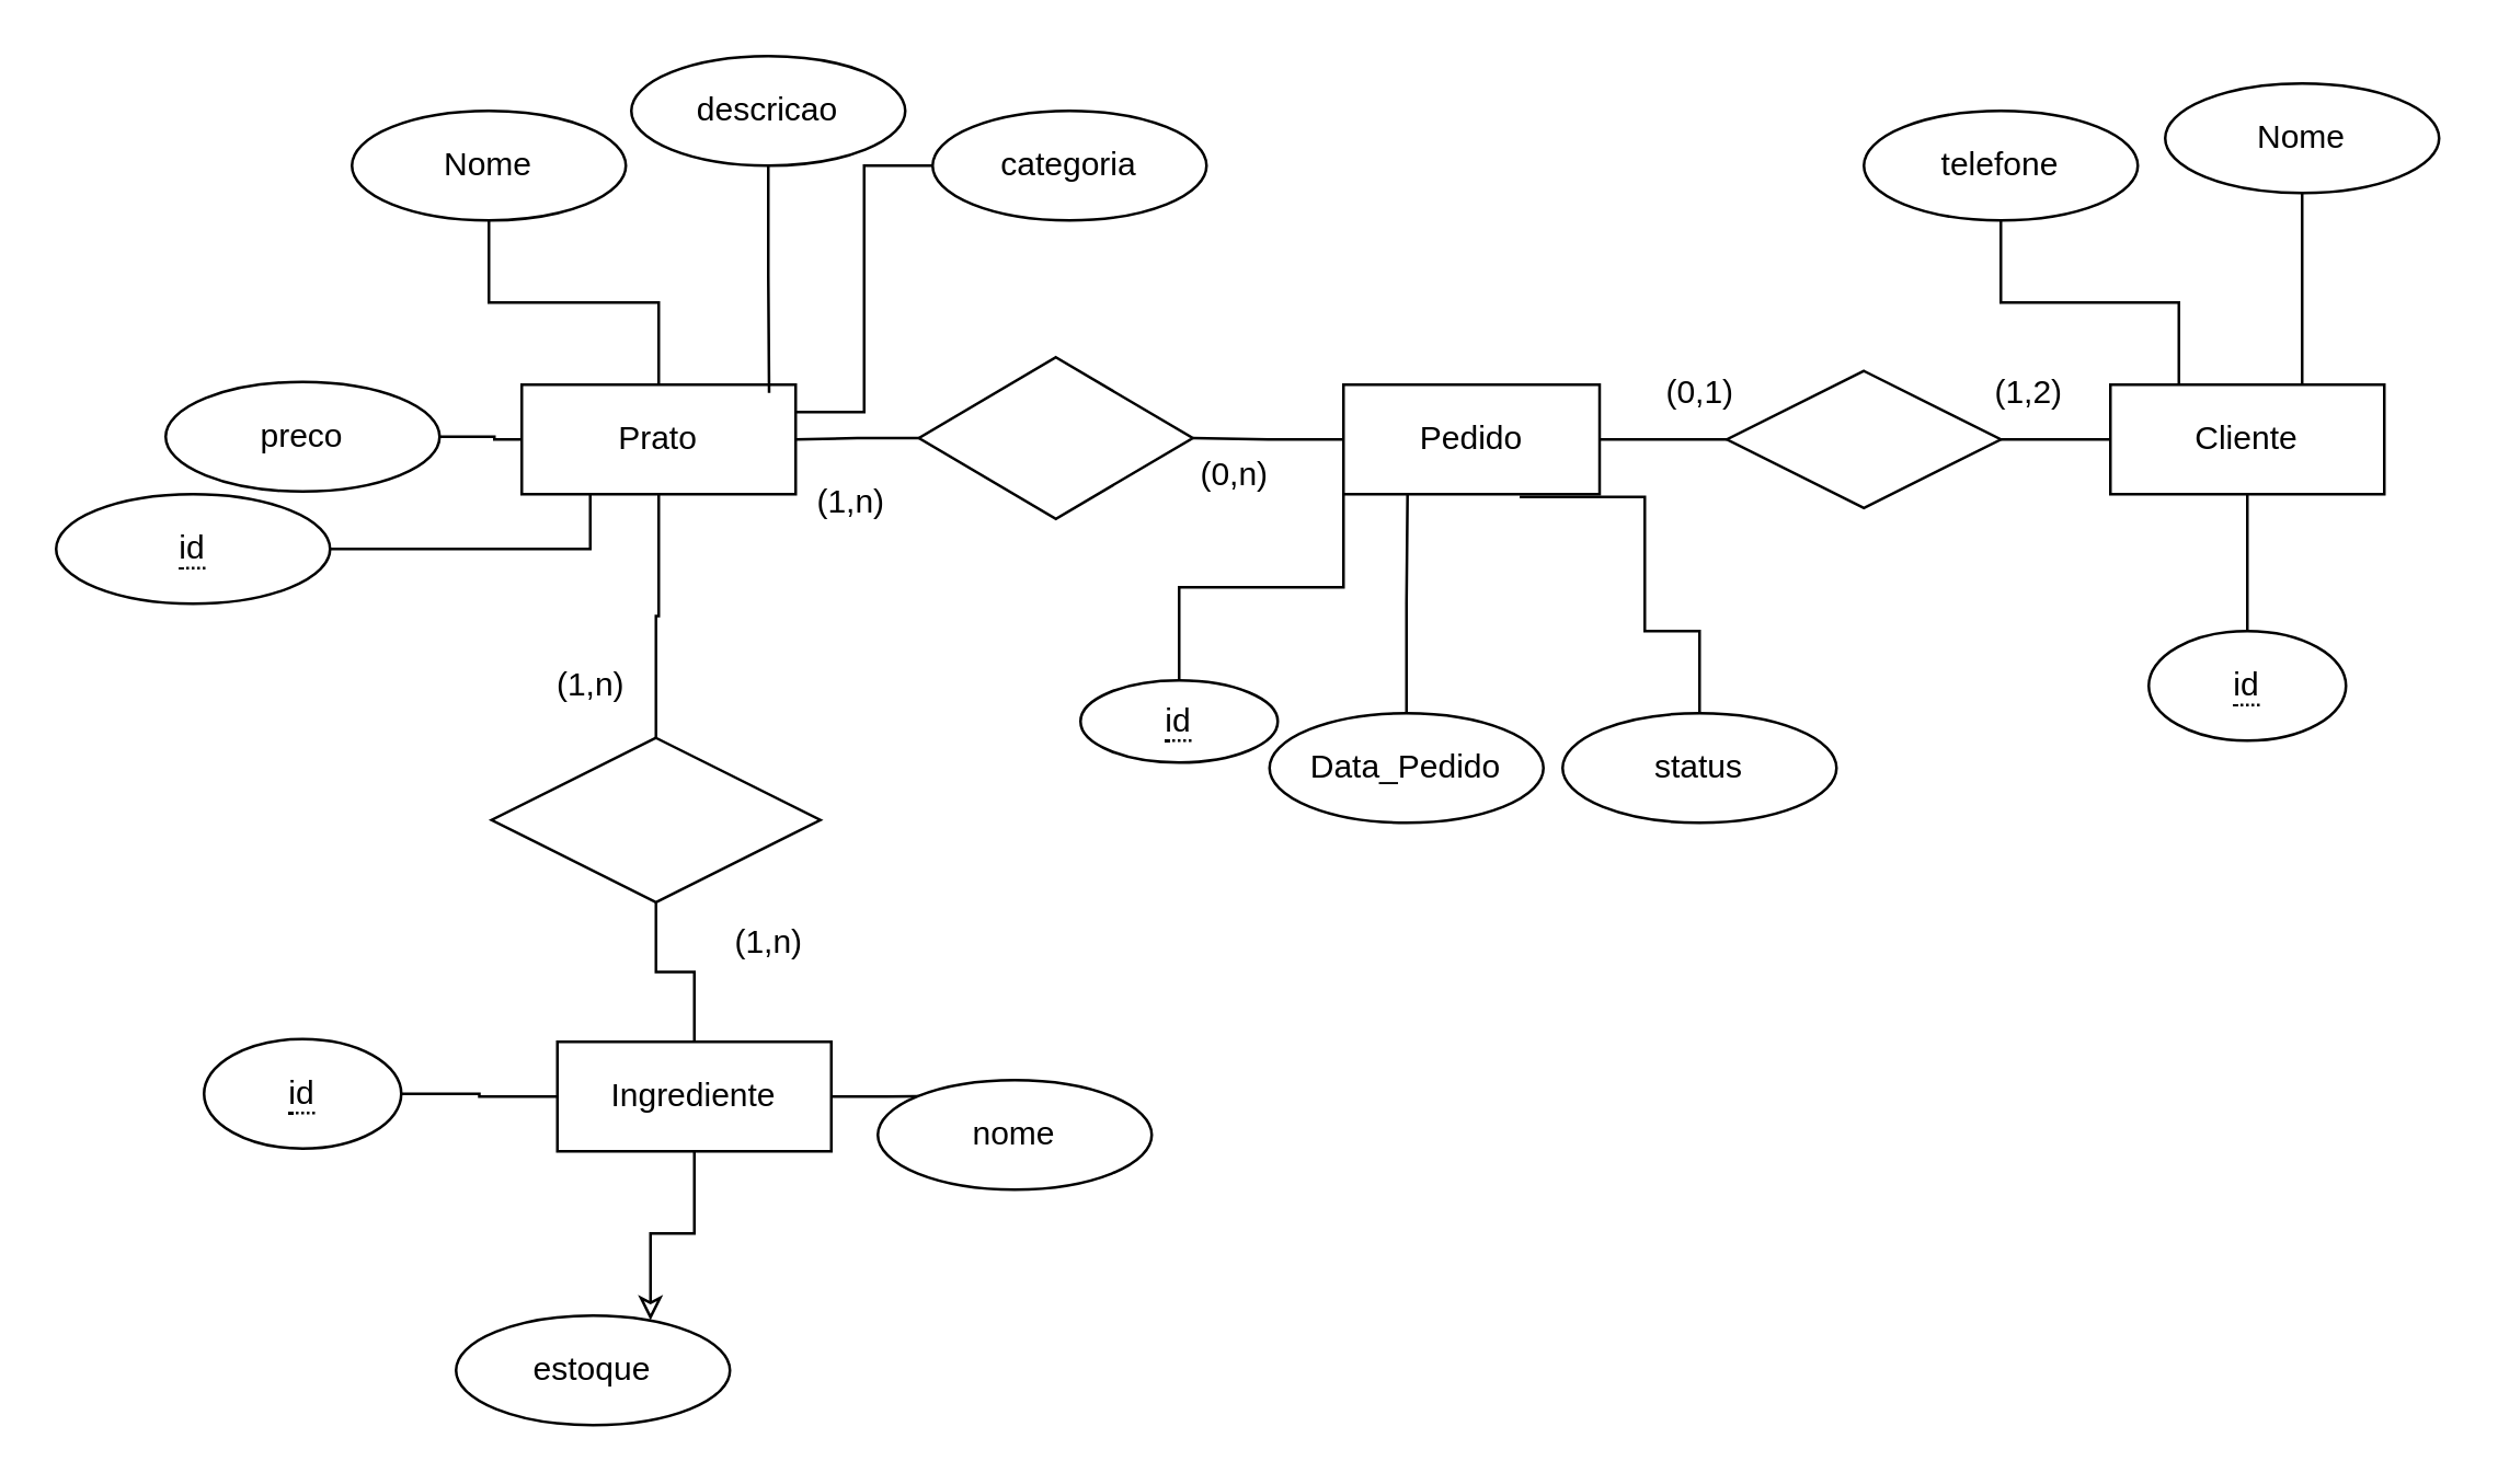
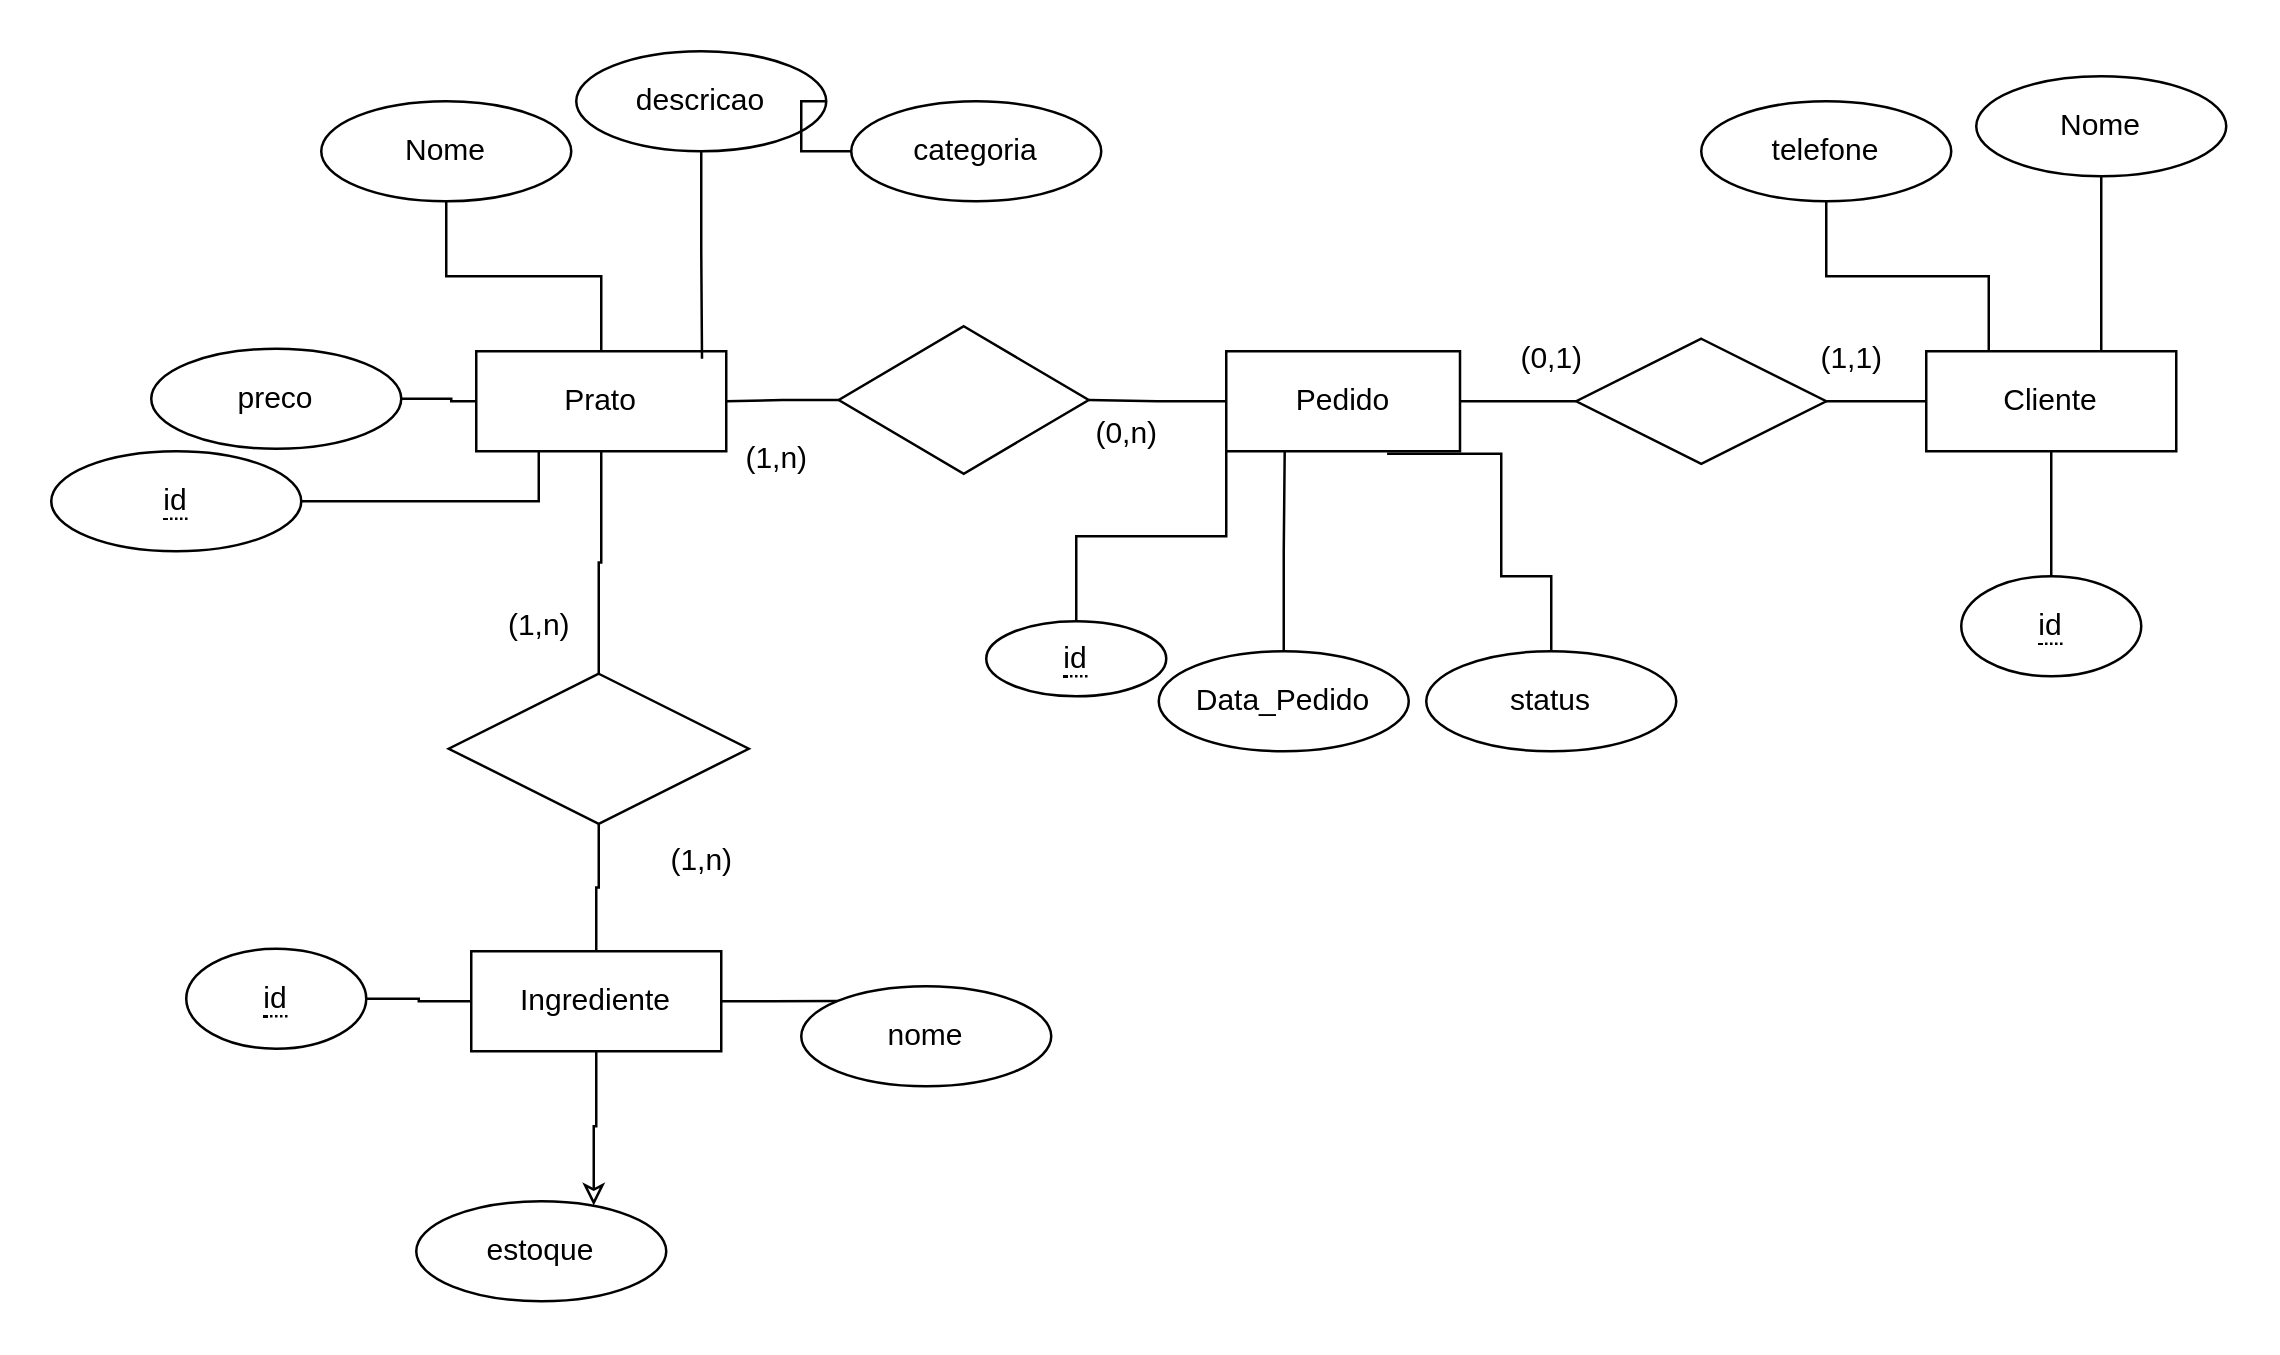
- <mxCell id="16" style="edgeStyle=orthogonalEdgeStyle;rounded=0;orthogonalLoop=1;jettySize=auto;html=1;entryX=1;entryY=0.25;entryDx=0;entryDy=0;endArrow=none;endFill=0;" parent="1" source="17" target="9" edge="1"><mxGeometry relative="1" as="geometry" /></mxCell>
+ <mxCell id="16" style="edgeStyle=orthogonalEdgeStyle;rounded=0;orthogonalLoop=1;jettySize=auto;html=1;endArrow=none;endFill=0;" parent="1" source="17" target="13" edge="1"><mxGeometry relative="1" as="geometry" /></mxCell>
- <mxCell id="43" value="(1,2)" style="text;html=1;align=center;verticalAlign=middle;resizable=0;points=[];autosize=1;strokeColor=none;fillColor=none;" parent="1" vertex="1"><mxGeometry x="715" y="128" width="50" height="30" as="geometry" /></mxCell>
+ <mxCell id="43" value="(1,1)" style="text;html=1;align=center;verticalAlign=middle;resizable=0;points=[];autosize=1;strokeColor=none;fillColor=none;" parent="1" vertex="1"><mxGeometry x="715" y="128" width="50" height="30" as="geometry" /></mxCell>
- <mxCell id="4" value="Ingrediente" style="whiteSpace=wrap;html=1;align=center;" parent="1" vertex="1"><mxGeometry x="203" y="380" width="100" height="40" as="geometry" /></mxCell>
+ <mxCell id="4" value="Ingrediente" style="whiteSpace=wrap;html=1;align=center;" parent="1" vertex="1"><mxGeometry x="188" y="380" width="100" height="40" as="geometry" /></mxCell>
